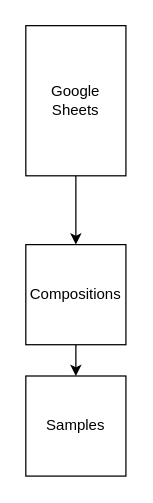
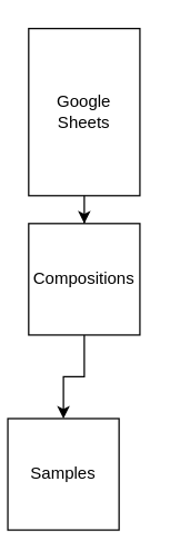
- <mxCell id="3" value="Compositions" style="whiteSpace=wrap;html=1;aspect=fixed;" vertex="1" parent="1"><mxGeometry x="20" y="195" width="80" height="80" as="geometry" /></mxCell>
+ <mxCell id="3" value="Compositions" style="whiteSpace=wrap;html=1;aspect=fixed;" vertex="1" parent="1"><mxGeometry x="20" y="160" width="80" height="80" as="geometry" /></mxCell>
- <mxCell id="4" value="Samples&lt;br&gt;" style="whiteSpace=wrap;html=1;aspect=fixed;" vertex="1" parent="1"><mxGeometry x="20" y="300" width="80" height="80" as="geometry" /></mxCell>
+ <mxCell id="4" value="Samples&lt;br&gt;" style="whiteSpace=wrap;html=1;aspect=fixed;" vertex="1" parent="1"><mxGeometry x="5" y="300" width="80" height="80" as="geometry" /></mxCell>
